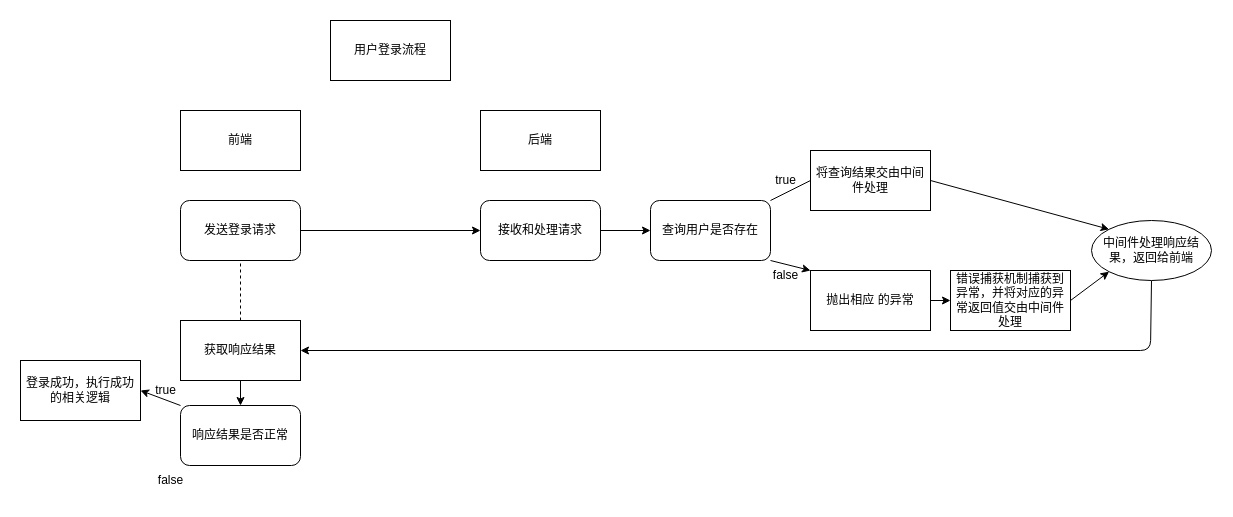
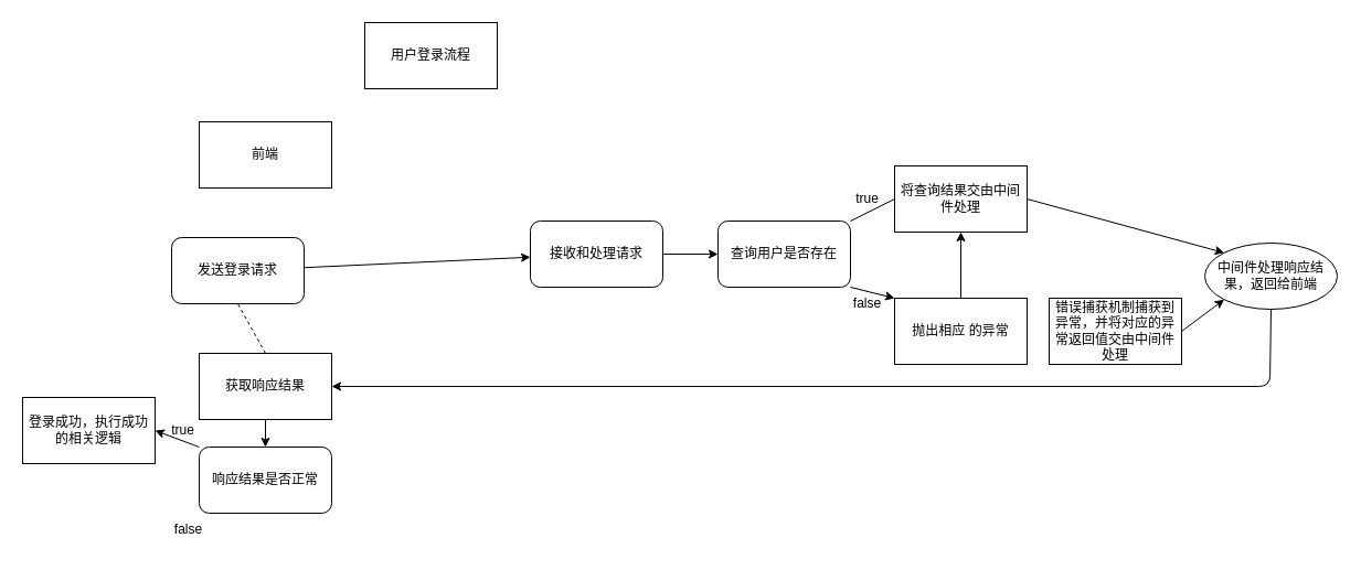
- <mxCell id="4" value="后端" style="whiteSpace=wrap;html=1;" vertex="1" parent="1"><mxGeometry x="480" y="110" width="120" height="60" as="geometry" /></mxCell>
- <mxCell id="6" value="发送登录请求" style="rounded=1;whiteSpace=wrap;html=1;" vertex="1" parent="1"><mxGeometry x="180" y="200" width="120" height="60" as="geometry" /></mxCell>
+ <mxCell id="6" value="发送登录请求" style="rounded=1;whiteSpace=wrap;html=1;" vertex="1" parent="1"><mxGeometry x="155" y="215" width="120" height="60" as="geometry" /></mxCell>
- <mxCell id="14" value="" style="edgeStyle=none;html=1;" edge="1" parent="1" source="15" target="19"><mxGeometry relative="1" as="geometry" /></mxCell>
+ <mxCell id="14" value="" style="edgeStyle=none;html=1;" edge="1" parent="1" source="15" target="13"><mxGeometry relative="1" as="geometry" /></mxCell>
